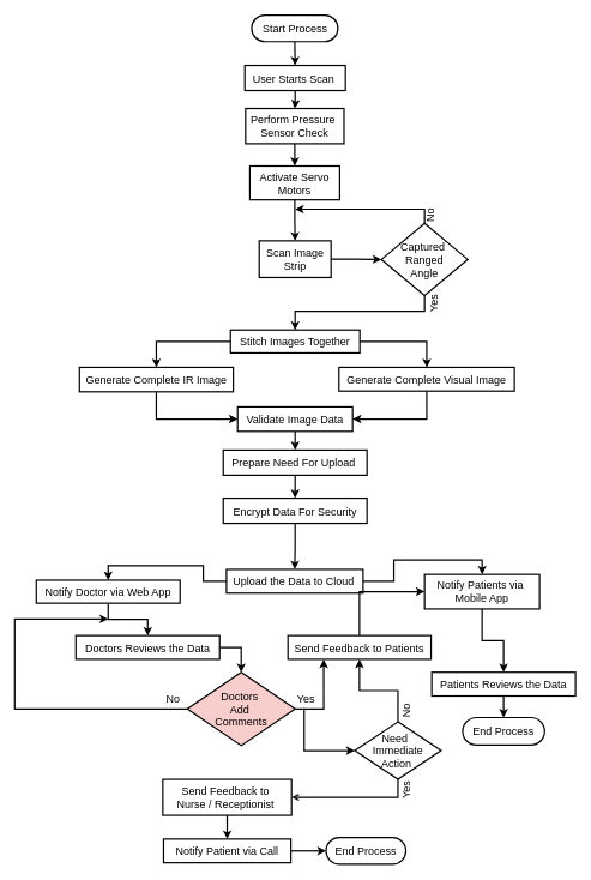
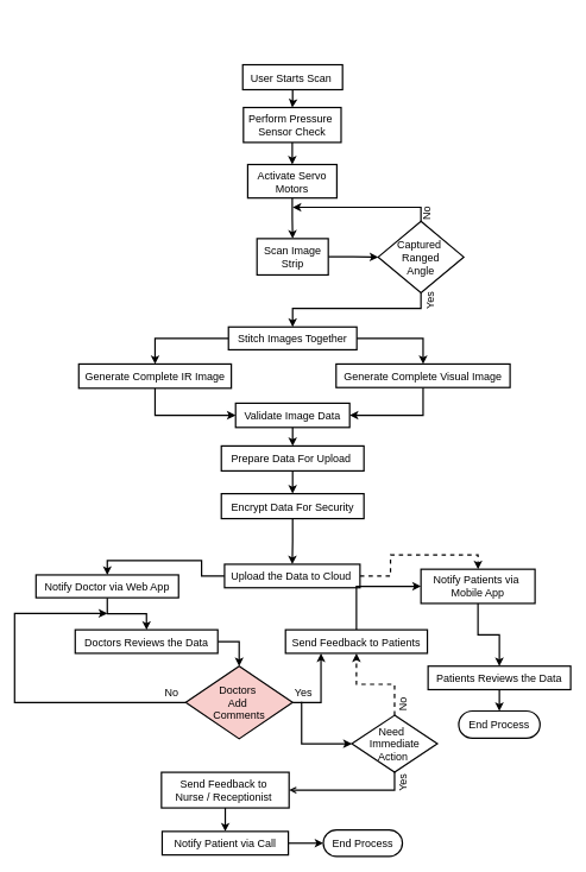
- <mxCell id="4" value="Start Process" style="rounded=1;whiteSpace=wrap;html=1;arcSize=50;fontSize=15;strokeWidth=2;" vertex="1" parent="1"><mxGeometry x="349.5" y="20" width="120" height="37" as="geometry" /></mxCell>
- <mxCell id="37" value="" style="endArrow=classic;html=1;rounded=0;exitX=0.5;exitY=1;exitDx=0;exitDy=0;entryX=0.5;entryY=0;entryDx=0;entryDy=0;fontSize=15;strokeWidth=2;" edge="1" parent="1" source="4" target="3"><mxGeometry width="50" height="50" relative="1" as="geometry"><mxPoint x="410" y="170" as="sourcePoint" /><mxPoint x="460" y="120" as="targetPoint" /></mxGeometry></mxCell>
- <mxCell id="16" value="Prepare Need For Upload&amp;nbsp;" style="rounded=0;whiteSpace=wrap;html=1;fontSize=15;strokeWidth=2;" vertex="1" parent="1"><mxGeometry x="310" y="625" width="200" height="35" as="geometry" /></mxCell>
+ <mxCell id="16" value="Prepare Data For Upload&amp;nbsp;" style="rounded=0;whiteSpace=wrap;html=1;fontSize=15;strokeWidth=2;" vertex="1" parent="1"><mxGeometry x="310" y="625" width="200" height="35" as="geometry" /></mxCell>
- <mxCell id="24" style="edgeStyle=orthogonalEdgeStyle;rounded=0;orthogonalLoop=1;jettySize=auto;html=1;exitX=1;exitY=0.5;exitDx=0;exitDy=0;entryX=0.5;entryY=0;entryDx=0;entryDy=0;fontSize=15;strokeWidth=2;" edge="1" parent="1" source="25" target="29"><mxGeometry relative="1" as="geometry" /></mxCell>
+ <mxCell id="24" style="edgeStyle=orthogonalEdgeStyle;rounded=0;orthogonalLoop=1;jettySize=auto;html=1;exitX=1;exitY=0.5;exitDx=0;exitDy=0;entryX=0.5;entryY=0;entryDx=0;entryDy=0;fontSize=15;strokeWidth=2;dashed=1;" edge="1" parent="1" source="25" target="29"><mxGeometry relative="1" as="geometry" /></mxCell>
- <mxCell id="47" style="edgeStyle=orthogonalEdgeStyle;rounded=0;orthogonalLoop=1;jettySize=auto;html=1;entryX=0.5;entryY=1;entryDx=0;entryDy=0;strokeWidth=2;" edge="1" parent="1" source="48" target="35"><mxGeometry relative="1" as="geometry" /></mxCell>
+ <mxCell id="47" style="edgeStyle=orthogonalEdgeStyle;rounded=0;orthogonalLoop=1;jettySize=auto;html=1;entryX=0.5;entryY=1;entryDx=0;entryDy=0;strokeWidth=2;dashed=1;" edge="1" parent="1" source="48" target="35"><mxGeometry relative="1" as="geometry" /></mxCell>
